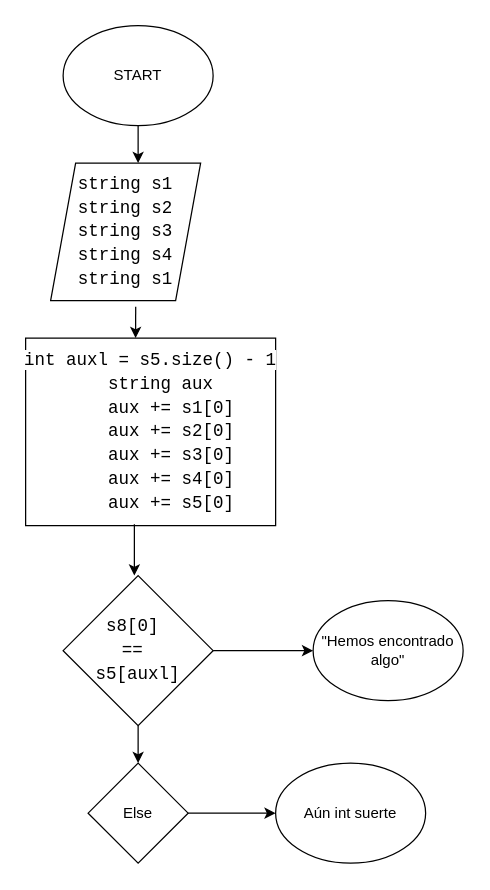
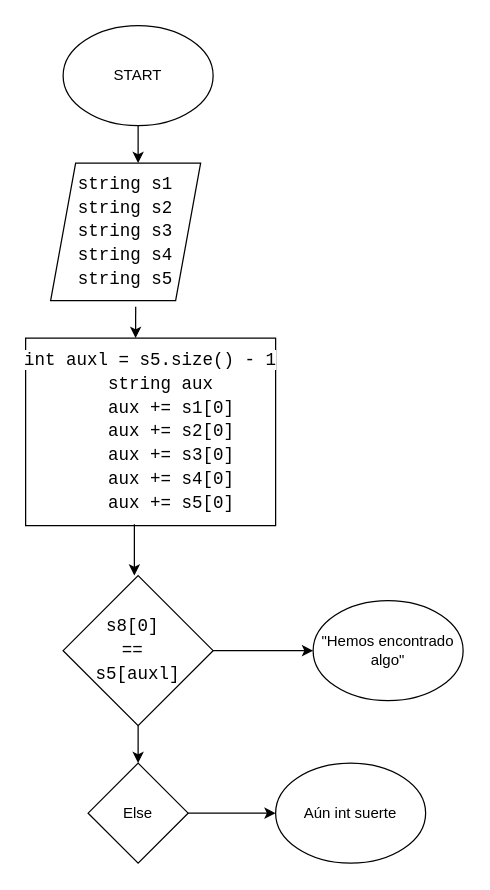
- <mxCell id="4" value="&lt;br&gt;&lt;div style=&quot;font-family: Consolas, &amp;quot;Courier New&amp;quot;, monospace; font-weight: normal; font-size: 14px; line-height: 19px; white-space: pre;&quot;&gt;&lt;div&gt;string s1&lt;/div&gt;&lt;div&gt;string s2&lt;/div&gt;&lt;div&gt;string s3&lt;/div&gt;&lt;div&gt;string s4&lt;/div&gt;&lt;div&gt;string s1&lt;/div&gt;&lt;/div&gt;&lt;div&gt;&lt;br&gt;&lt;/div&gt;" style="shape=parallelogram;perimeter=parallelogramPerimeter;whiteSpace=wrap;html=1;fixedSize=1;" vertex="1" parent="1"><mxGeometry x="40" y="130" width="120" height="110" as="geometry" /></mxCell>
+ <mxCell id="4" value="&lt;br&gt;&lt;div style=&quot;font-family: Consolas, &amp;quot;Courier New&amp;quot;, monospace; font-weight: normal; font-size: 14px; line-height: 19px; white-space: pre;&quot;&gt;&lt;div&gt;string s1&lt;/div&gt;&lt;div&gt;string s2&lt;/div&gt;&lt;div&gt;string s3&lt;/div&gt;&lt;div&gt;string s4&lt;/div&gt;&lt;div&gt;string s5&lt;/div&gt;&lt;/div&gt;&lt;div&gt;&lt;br&gt;&lt;/div&gt;" style="shape=parallelogram;perimeter=parallelogramPerimeter;whiteSpace=wrap;html=1;fixedSize=1;" vertex="1" parent="1"><mxGeometry x="40" y="130" width="120" height="110" as="geometry" /></mxCell>
